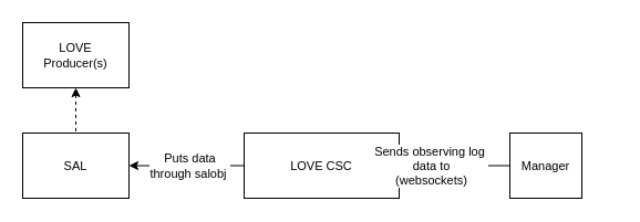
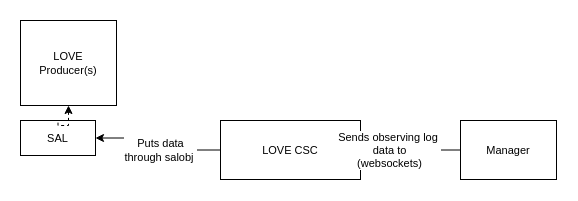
- <mxCell id="10" value="LOVE &lt;br&gt;Producer(s)" style="html=1;whiteSpace=wrap;;fontSize=11;fontColor=#000000;spacing=3;strokeOpacity=100;fillColor=#FFFFFF;" vertex="1" zOrder="1" parent="1"><mxGeometry x="20" y="20" width="96" height="59" as="geometry" /></mxCell>
+ <mxCell id="10" value="LOVE &lt;br&gt;Producer(s)" style="html=1;whiteSpace=wrap;;fontSize=11;fontColor=#000000;spacing=3;strokeOpacity=100;fillColor=#FFFFFF;" vertex="1" zOrder="1" parent="1"><mxGeometry x="20" y="20" width="96" height="85" as="geometry" /></mxCell>
- <mxCell id="4" value="SAL" style="html=1;whiteSpace=wrap;;fontSize=11;fontColor=#000000;spacing=3;strokeOpacity=100;fillColor=#FFFFFF;" parent="1" vertex="1" zOrder="1"><mxGeometry x="20" y="120" width="96" height="59" as="geometry" /></mxCell>
+ <mxCell id="4" value="SAL" style="html=1;whiteSpace=wrap;;fontSize=11;fontColor=#000000;spacing=3;strokeOpacity=100;fillColor=#FFFFFF;" parent="1" vertex="1" zOrder="1"><mxGeometry x="20" y="120" width="75" height="35" as="geometry" /></mxCell>
- <mxCell id="6" value="Manager" style="html=1;whiteSpace=wrap;;fontSize=11;fontColor=#000000;spacing=3;strokeOpacity=100;fillColor=#FFFFFF;" vertex="1" zOrder="4" parent="1"><mxGeometry x="460" y="120" width="65" height="59" as="geometry" /></mxCell>
+ <mxCell id="6" value="Manager" style="html=1;whiteSpace=wrap;;fontSize=11;fontColor=#000000;spacing=3;strokeOpacity=100;fillColor=#FFFFFF;" vertex="1" zOrder="4" parent="1"><mxGeometry x="460" y="120" width="96" height="59" as="geometry" /></mxCell>
